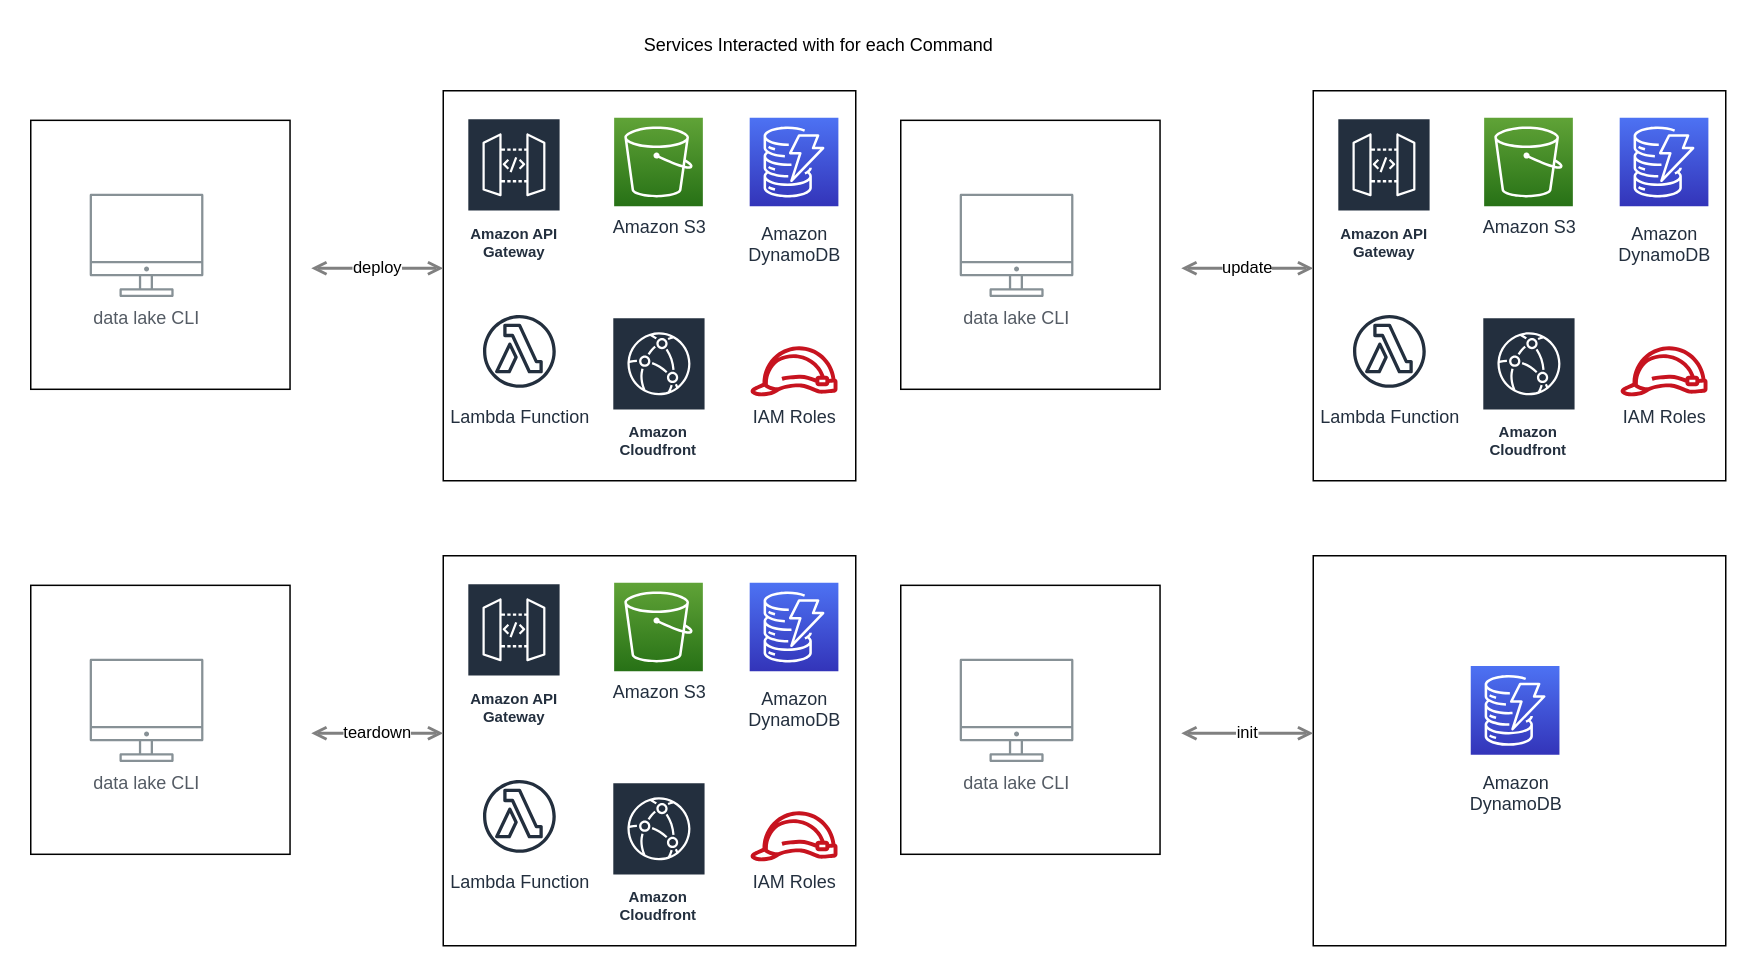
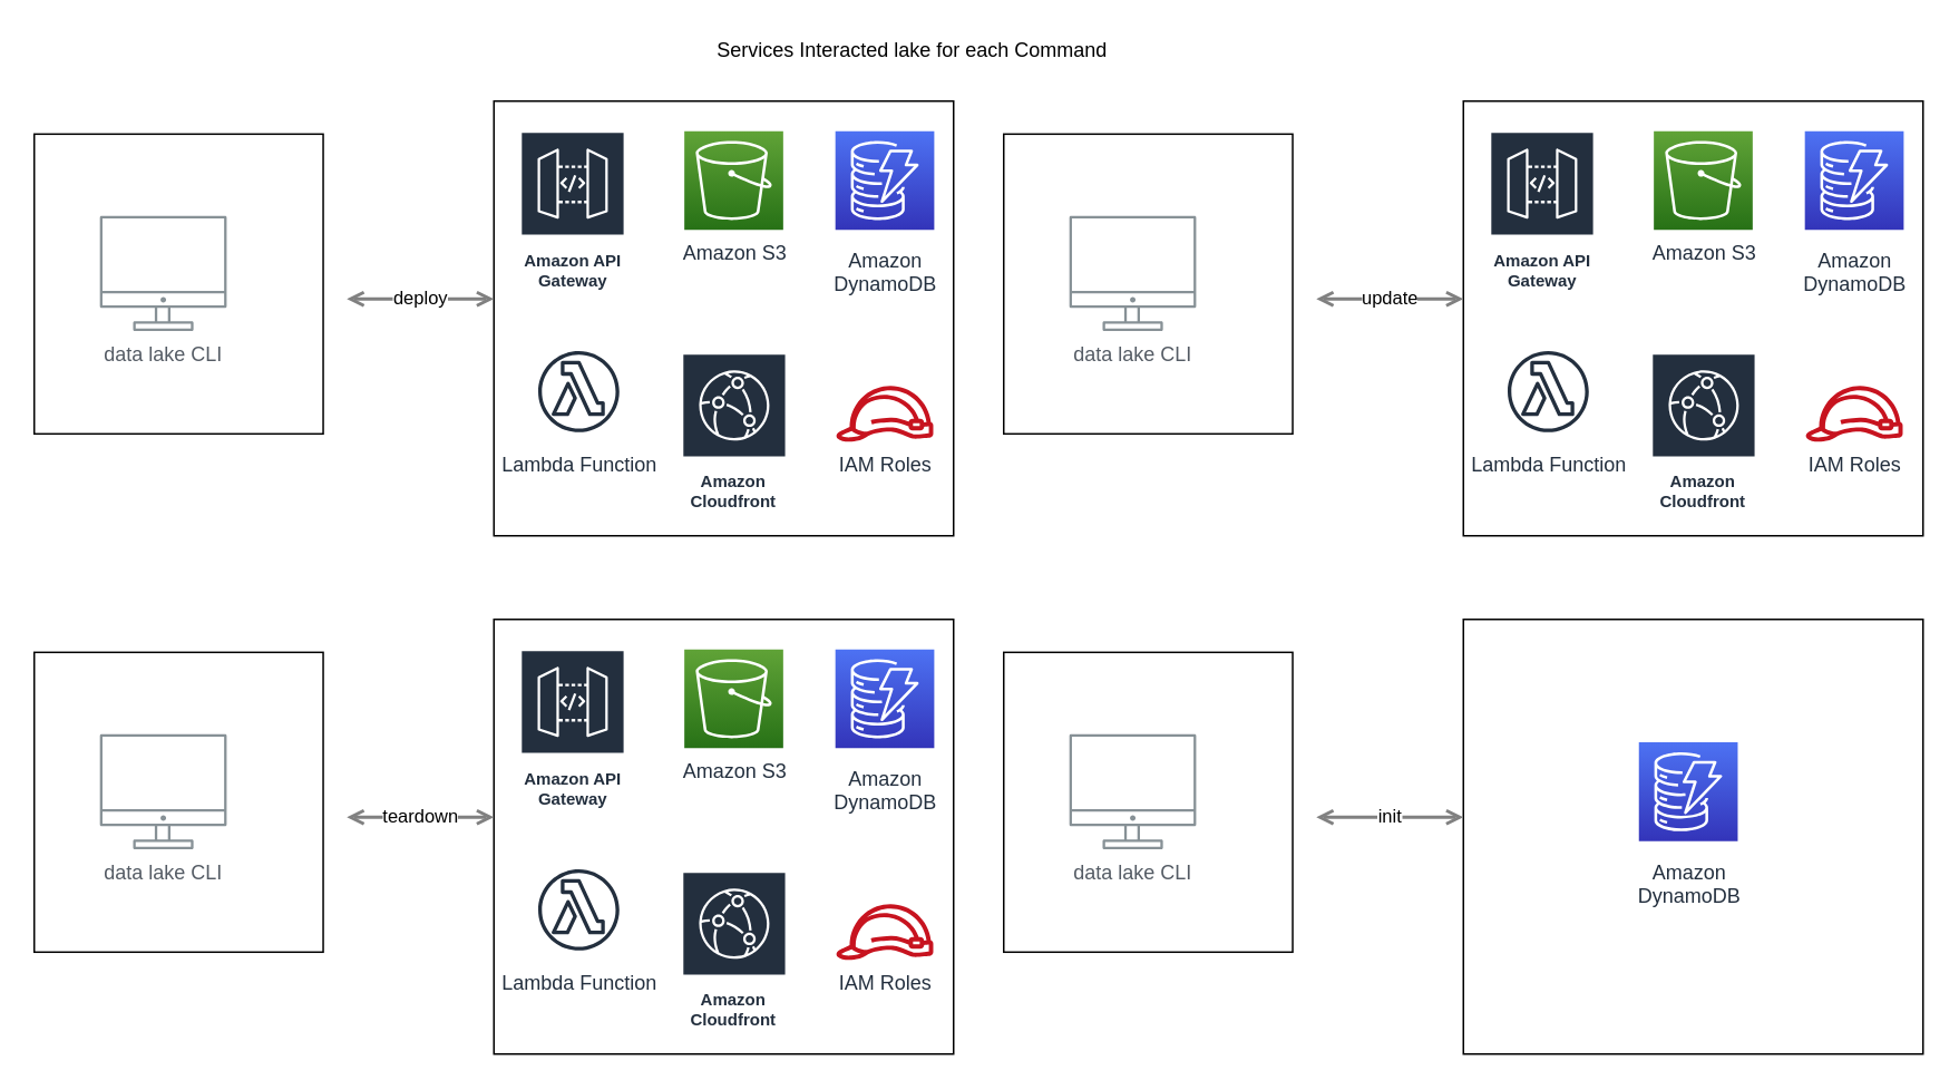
- <mxCell id="13" value="Services Interacted with for each Command" style="text;html=1;align=center;verticalAlign=middle;resizable=0;points=[];autosize=1;strokeColor=none;" vertex="1" parent="1"><mxGeometry x="420" y="20" width="250" height="20" as="geometry" /></mxCell>
+ <mxCell id="13" value="Services Interacted lake for each Command" style="text;html=1;align=center;verticalAlign=middle;resizable=0;points=[];autosize=1;strokeColor=none;" vertex="1" parent="1"><mxGeometry x="420" y="20" width="250" height="20" as="geometry" /></mxCell>
